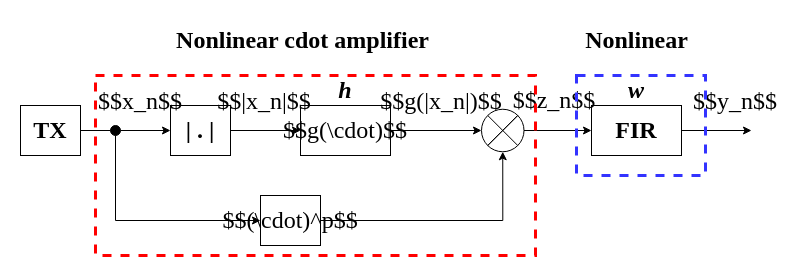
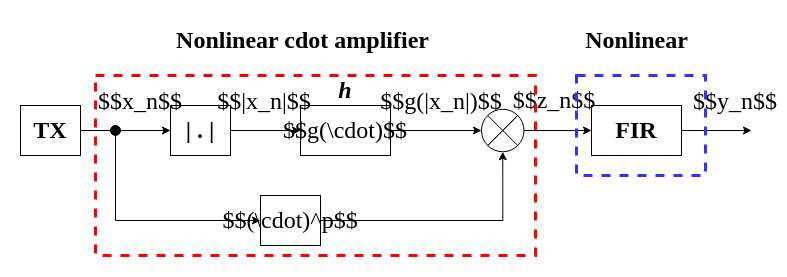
- <mxCell id="25" value="&lt;span style=&quot;font-size: 24px&quot;&gt;&lt;b&gt;w&lt;/b&gt;&lt;/span&gt;" style="text;html=1;strokeColor=none;fillColor=none;align=center;verticalAlign=middle;whiteSpace=wrap;rounded=0;fontFamily=Times New Roman;fontStyle=2" parent="1" vertex="1"><mxGeometry x="606" y="75" width="60" height="30" as="geometry" /></mxCell>
